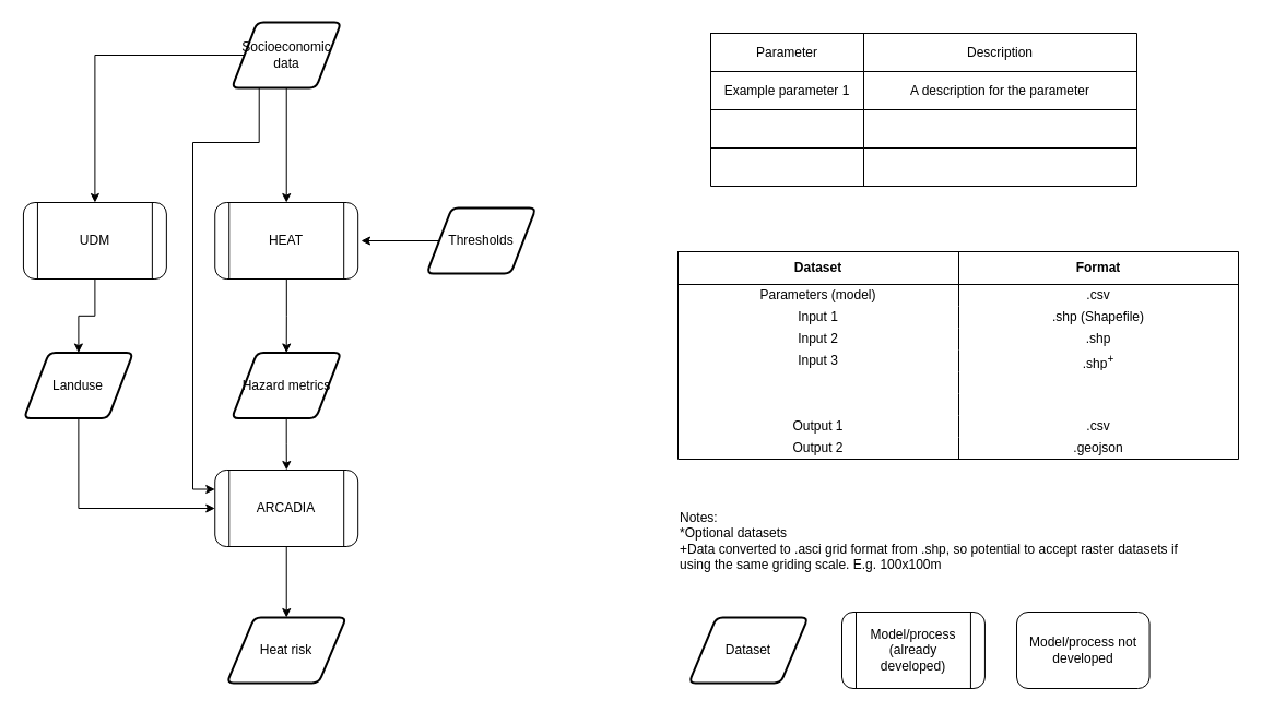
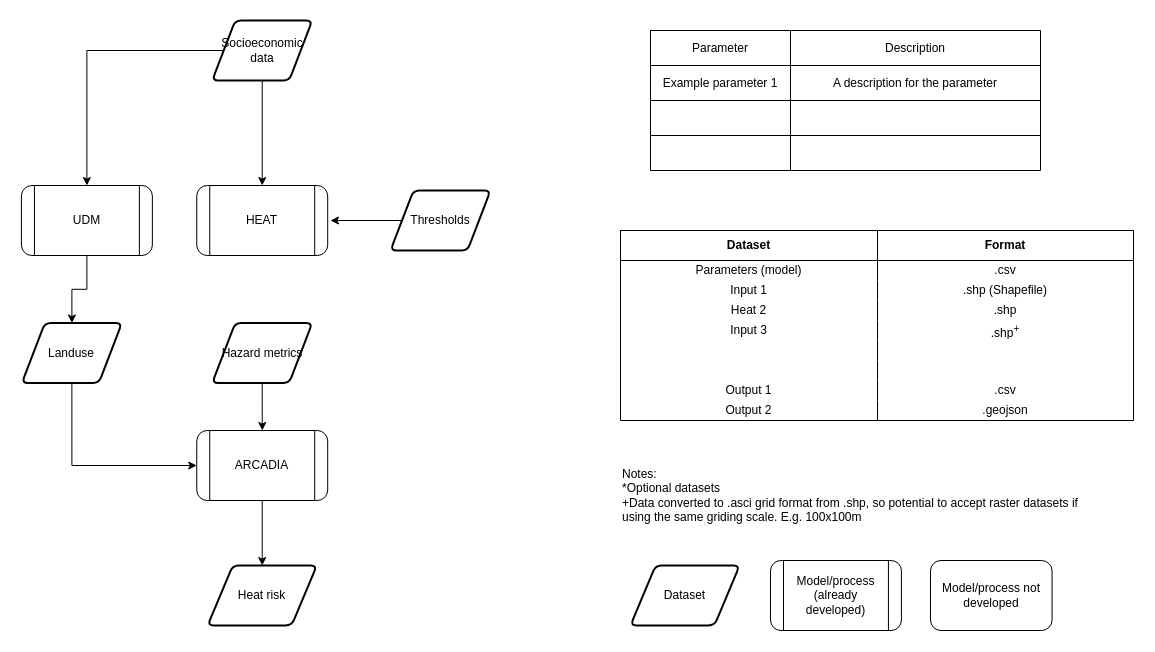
- <mxCell id="64" style="edgeStyle=orthogonalEdgeStyle;rounded=0;orthogonalLoop=1;jettySize=auto;html=1;entryX=0;entryY=0.25;entryDx=0;entryDy=0;exitX=0.25;exitY=1;exitDx=0;exitDy=0;" edge="1" parent="1" source="57" target="62"><mxGeometry relative="1" as="geometry"><mxPoint x="271.72" y="90" as="sourcePoint" /><mxPoint x="271.725" y="195" as="targetPoint" /><Array as="points"><mxPoint x="237" y="130" /><mxPoint x="176" y="130" /><mxPoint x="176" y="448" /></Array></mxGeometry></mxCell>
- <mxCell id="52" value="" style="edgeStyle=orthogonalEdgeStyle;rounded=0;orthogonalLoop=1;jettySize=auto;html=1;" edge="1" parent="1" source="53" target="4"><mxGeometry relative="1" as="geometry" /></mxCell>
- <mxCell id="17" value="Input 2" style="shape=partialRectangle;html=1;whiteSpace=wrap;connectable=0;fillColor=none;top=0;left=0;bottom=0;right=0;overflow=hidden;strokeColor=none;" parent="16" vertex="1"><mxGeometry width="257" height="20" as="geometry" /></mxCell>
+ <mxCell id="17" value="Heat 2" style="shape=partialRectangle;html=1;whiteSpace=wrap;connectable=0;fillColor=none;top=0;left=0;bottom=0;right=0;overflow=hidden;strokeColor=none;" parent="16" vertex="1"><mxGeometry width="257" height="20" as="geometry" /></mxCell>
